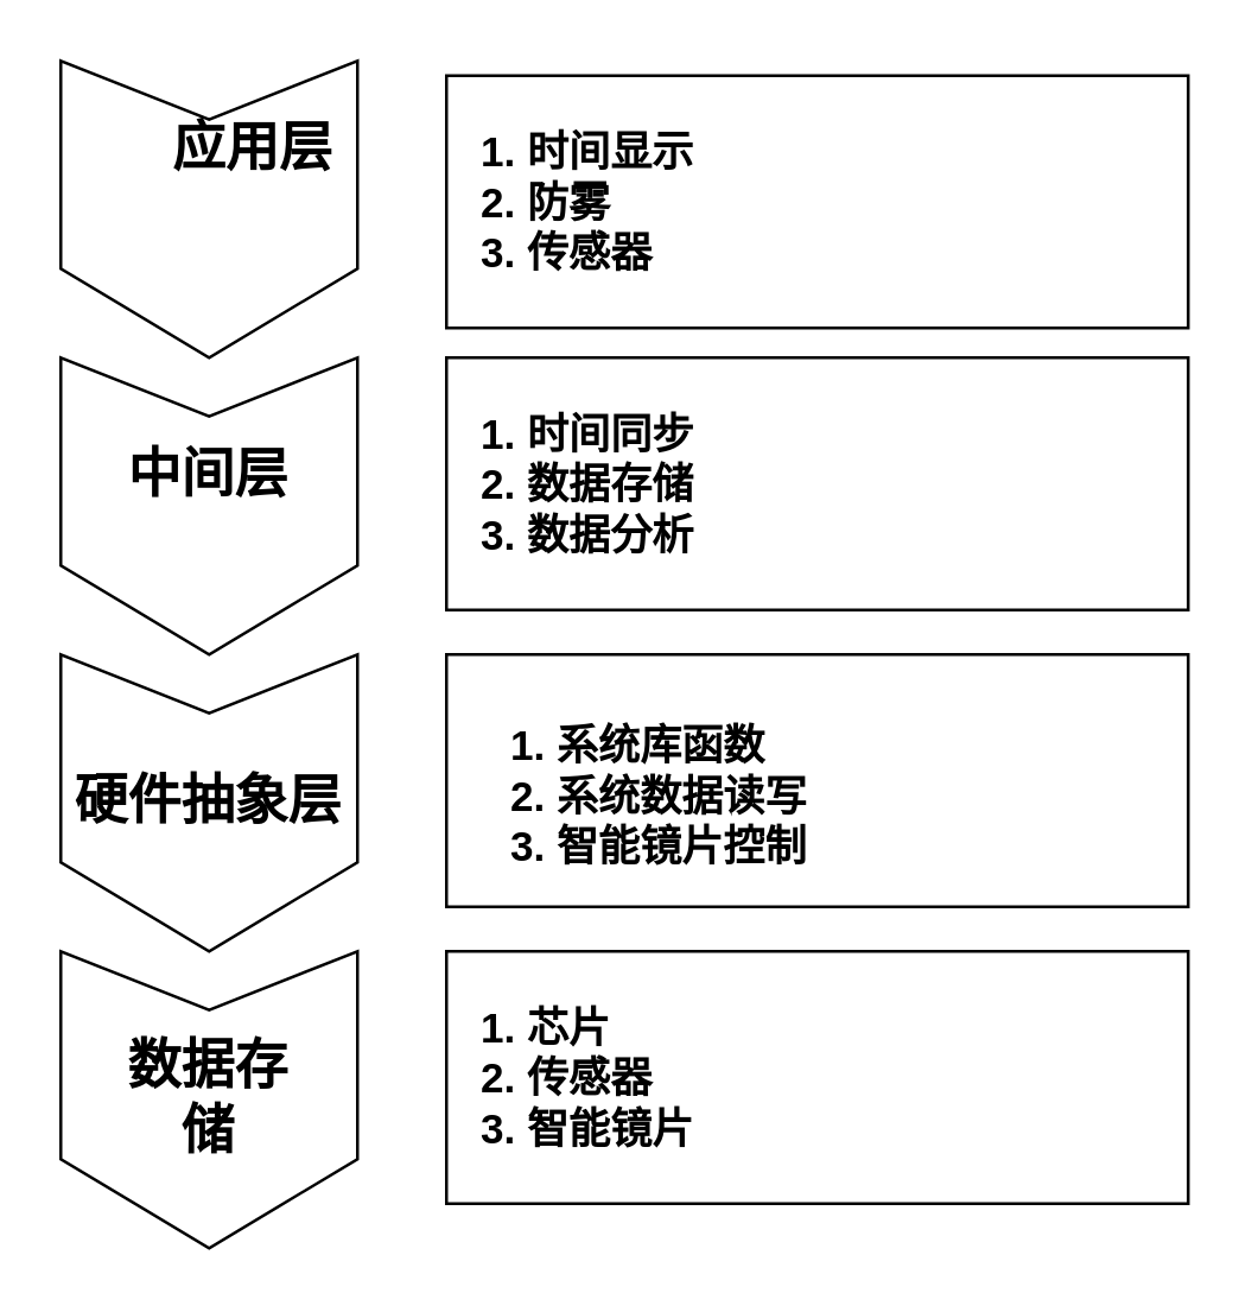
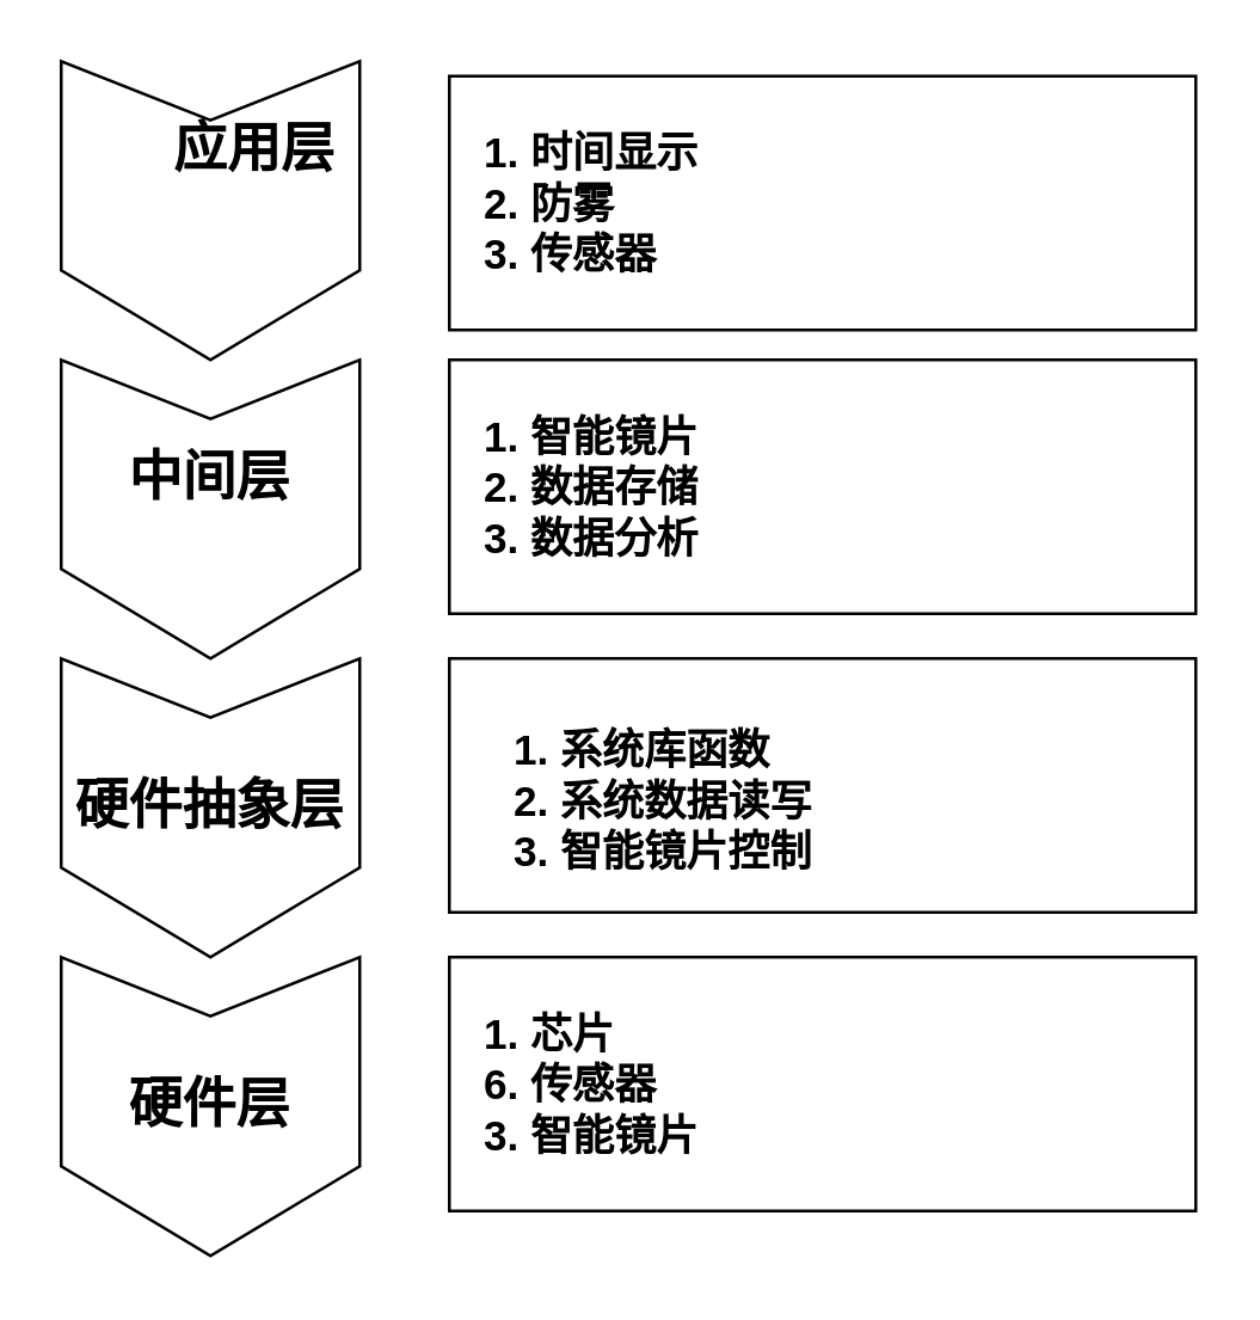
- <mxCell id="15" value="&lt;h3&gt;1. 时间同步&lt;br&gt;2. 数据存储&lt;br&gt;3. 数据分析&lt;/h3&gt;" style="text;html=1;strokeColor=none;fillColor=none;align=left;verticalAlign=middle;whiteSpace=wrap;rounded=0;" vertex="1" parent="1"><mxGeometry x="160" y="132.5" width="170" height="60" as="geometry" /></mxCell>
+ <mxCell id="15" value="&lt;h3&gt;1. 智能镜片&lt;br&gt;2. 数据存储&lt;br&gt;3. 数据分析&lt;/h3&gt;" style="text;html=1;strokeColor=none;fillColor=none;align=left;verticalAlign=middle;whiteSpace=wrap;rounded=0;" vertex="1" parent="1"><mxGeometry x="160" y="132.5" width="170" height="60" as="geometry" /></mxCell>
- <mxCell id="17" value="&lt;h3&gt;1. 芯片&lt;br&gt;2. 传感器&lt;br&gt;3. 智能镜片&lt;/h3&gt;" style="text;html=1;strokeColor=none;fillColor=none;align=left;verticalAlign=middle;whiteSpace=wrap;rounded=0;" vertex="1" parent="1"><mxGeometry x="160" y="332.5" width="170" height="60" as="geometry" /></mxCell>
+ <mxCell id="17" value="&lt;h3&gt;1. 芯片&lt;br&gt;6. 传感器&lt;br&gt;3. 智能镜片&lt;/h3&gt;" style="text;html=1;strokeColor=none;fillColor=none;align=left;verticalAlign=middle;whiteSpace=wrap;rounded=0;" vertex="1" parent="1"><mxGeometry x="160" y="332.5" width="170" height="60" as="geometry" /></mxCell>
- <mxCell id="9" value="&lt;h2&gt;数据存储&lt;/h2&gt;" style="text;html=1;strokeColor=none;fillColor=none;align=center;verticalAlign=middle;whiteSpace=wrap;rounded=0;" vertex="1" parent="1"><mxGeometry x="40" y="355" width="60" height="30" as="geometry" /></mxCell>
+ <mxCell id="9" value="&lt;h2&gt;硬件层&lt;/h2&gt;" style="text;html=1;strokeColor=none;fillColor=none;align=center;verticalAlign=middle;whiteSpace=wrap;rounded=0;" vertex="1" parent="1"><mxGeometry x="40" y="355" width="60" height="30" as="geometry" /></mxCell>
